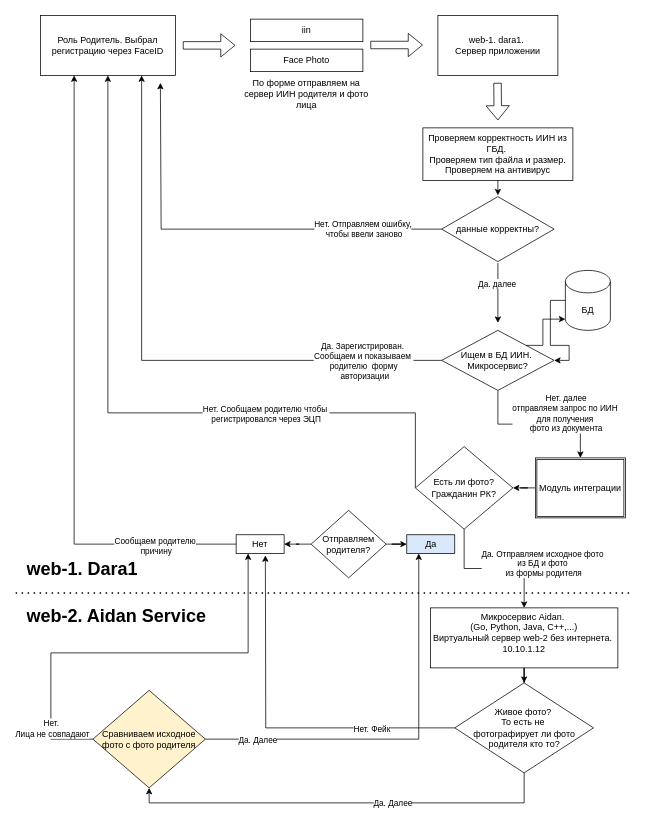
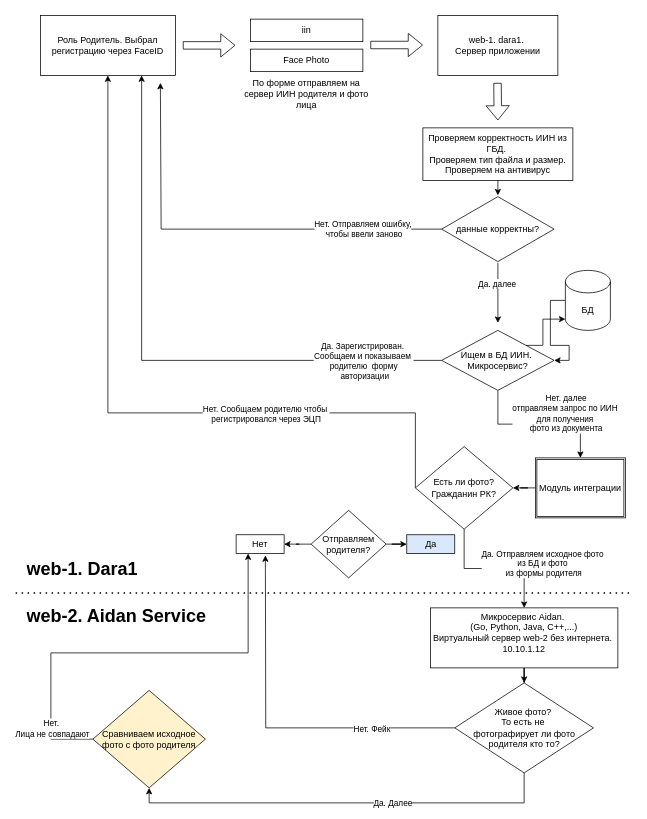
- <mxCell id="41" style="edgeStyle=orthogonalEdgeStyle;rounded=0;orthogonalLoop=1;jettySize=auto;html=1;exitX=0;exitY=0.5;exitDx=0;exitDy=0;entryX=0.25;entryY=1;entryDx=0;entryDy=0;" edge="1" parent="1" source="43" target="5"><mxGeometry relative="1" as="geometry" /></mxCell>
- <mxCell id="42" value="Сообщаем родителю&lt;div&gt;&amp;nbsp;причину&lt;/div&gt;" style="edgeLabel;html=1;align=center;verticalAlign=middle;resizable=0;points=[];" vertex="1" connectable="0" parent="41"><mxGeometry x="-0.741" y="2" relative="1" as="geometry"><mxPoint as="offset" /></mxGeometry></mxCell>
- <mxCell id="45" style="edgeStyle=orthogonalEdgeStyle;rounded=0;orthogonalLoop=1;jettySize=auto;html=1;exitX=1;exitY=0.5;exitDx=0;exitDy=0;entryX=0.25;entryY=1;entryDx=0;entryDy=0;" edge="1" parent="1" source="47" target="44"><mxGeometry relative="1" as="geometry" /></mxCell>
- <mxCell id="46" value="Да. Далее" style="edgeLabel;html=1;align=center;verticalAlign=middle;resizable=0;points=[];" vertex="1" connectable="0" parent="45"><mxGeometry x="-0.741" y="-1" relative="1" as="geometry"><mxPoint as="offset" /></mxGeometry></mxCell>
